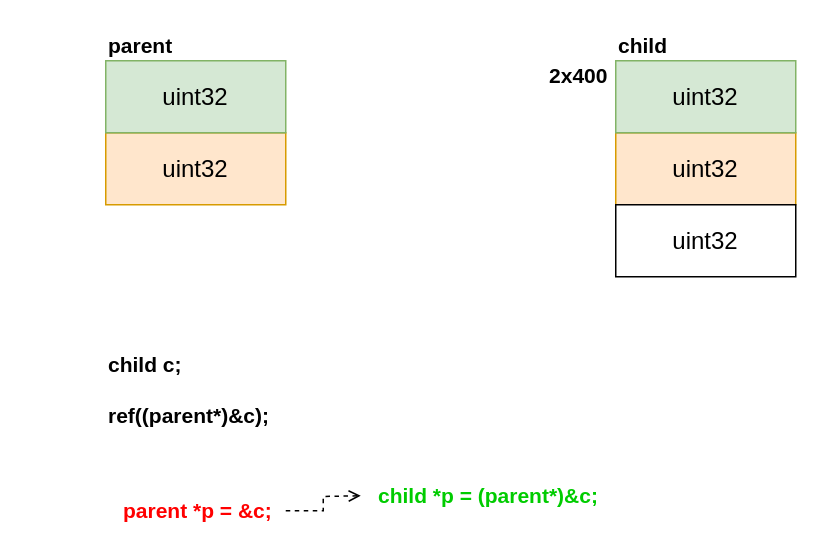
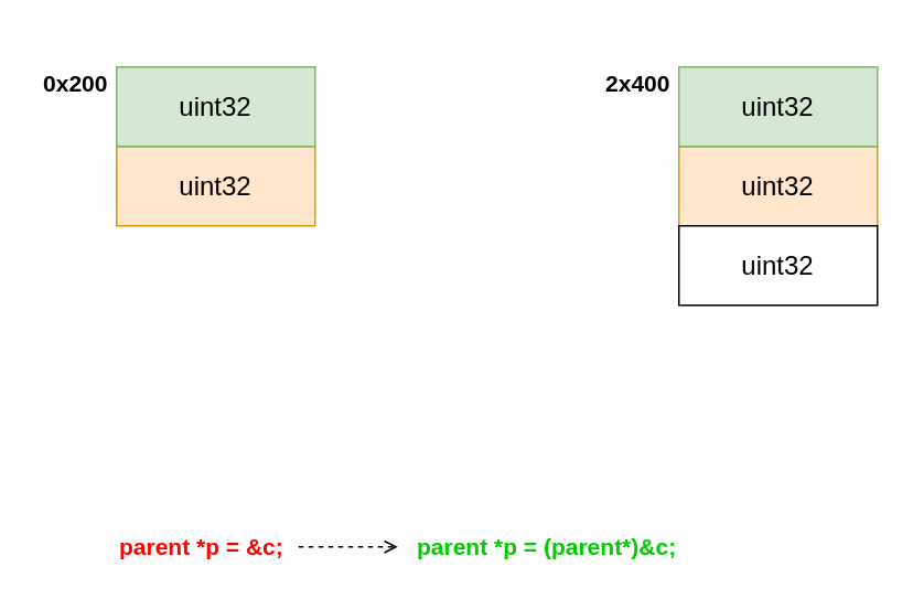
- <mxCell id="4" value="parent" style="text;html=1;align=left;verticalAlign=middle;resizable=0;points=[];autosize=1;fontSize=14;fontStyle=1" vertex="1" parent="1"><mxGeometry x="70" y="20" width="60" height="20" as="geometry" /></mxCell>
- <mxCell id="9" value="child" style="text;html=1;align=left;verticalAlign=middle;resizable=0;points=[];autosize=1;fontSize=14;fontStyle=1" vertex="1" parent="1"><mxGeometry x="410" y="20" width="50" height="20" as="geometry" /></mxCell>
+ <mxCell id="5" value="0x200" style="text;html=1;align=center;verticalAlign=middle;resizable=0;points=[];autosize=1;fontSize=14;fontStyle=1" vertex="1" parent="1"><mxGeometry x="20" y="40" width="50" height="20" as="geometry" /></mxCell>
- <mxCell id="11" value="child c;&lt;br&gt;&lt;br&gt;ref((parent*)&amp;amp;c);" style="text;html=1;align=left;verticalAlign=middle;resizable=0;points=[];autosize=1;fontSize=14;fontStyle=1" vertex="1" parent="1"><mxGeometry x="70" y="230" width="120" height="60" as="geometry" /></mxCell>
- <mxCell id="14" value="child *p = (parent*)&amp;amp;c;" style="text;html=1;align=left;verticalAlign=middle;resizable=0;points=[];autosize=1;fontSize=14;fontStyle=1;fontColor=#00CC00;" vertex="1" parent="1"><mxGeometry x="250" y="320" width="170" height="20" as="geometry" /></mxCell>
+ <mxCell id="14" value="parent *p = (parent*)&amp;amp;c;" style="text;html=1;align=left;verticalAlign=middle;resizable=0;points=[];autosize=1;fontSize=14;fontStyle=1;fontColor=#00CC00;" vertex="1" parent="1"><mxGeometry x="250" y="320" width="170" height="20" as="geometry" /></mxCell>
- <mxCell id="13" value="parent *p = &amp;amp;c;" style="text;html=1;align=left;verticalAlign=middle;resizable=0;points=[];autosize=1;fontSize=14;fontStyle=1;fontColor=#FF0000;" vertex="1" parent="1"><mxGeometry x="80" y="330" width="110" height="20" as="geometry" /></mxCell>
+ <mxCell id="13" value="parent *p = &amp;amp;c;" style="text;html=1;align=left;verticalAlign=middle;resizable=0;points=[];autosize=1;fontSize=14;fontStyle=1;fontColor=#FF0000;" vertex="1" parent="1"><mxGeometry x="70" y="320" width="110" height="20" as="geometry" /></mxCell>
